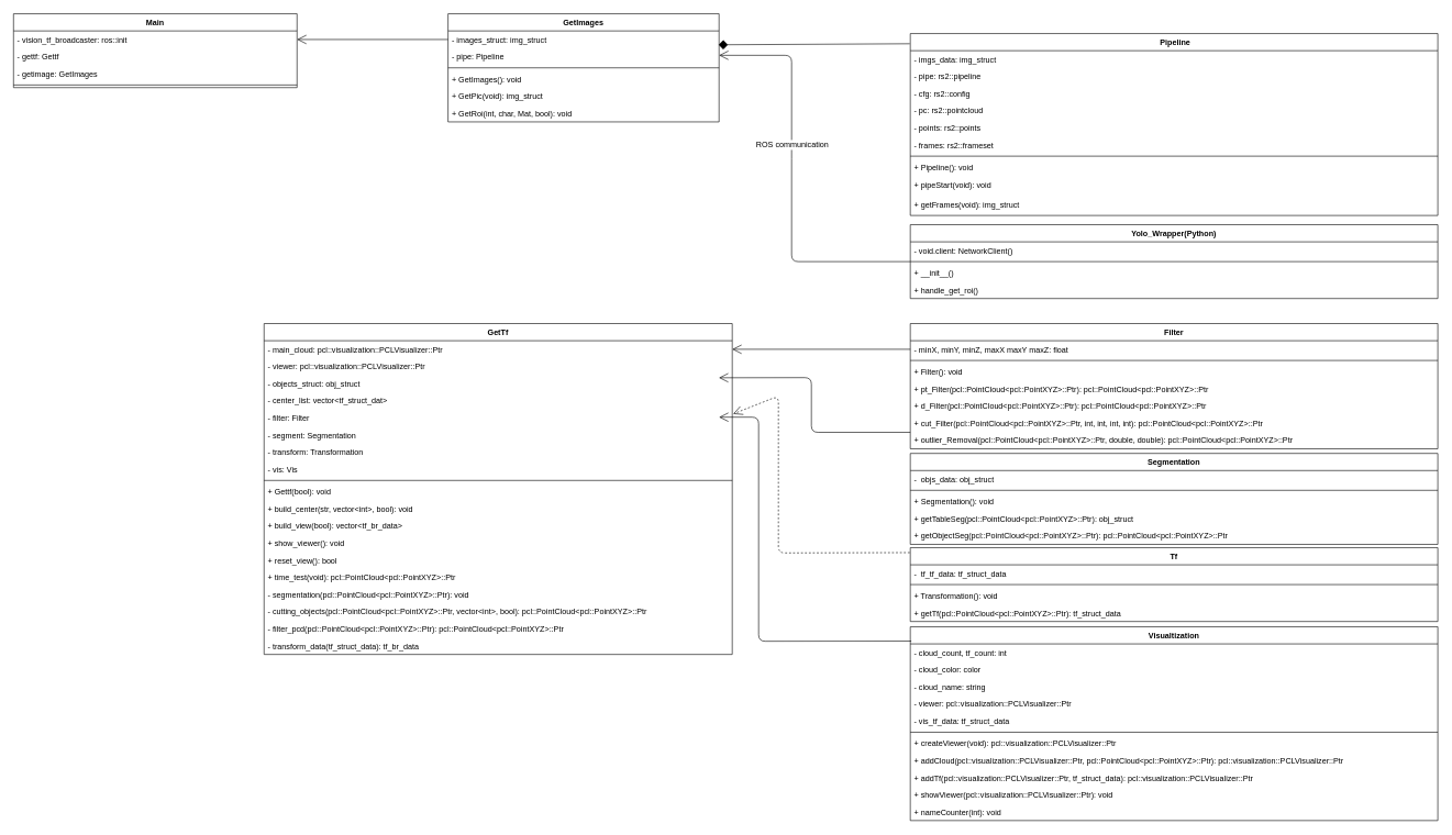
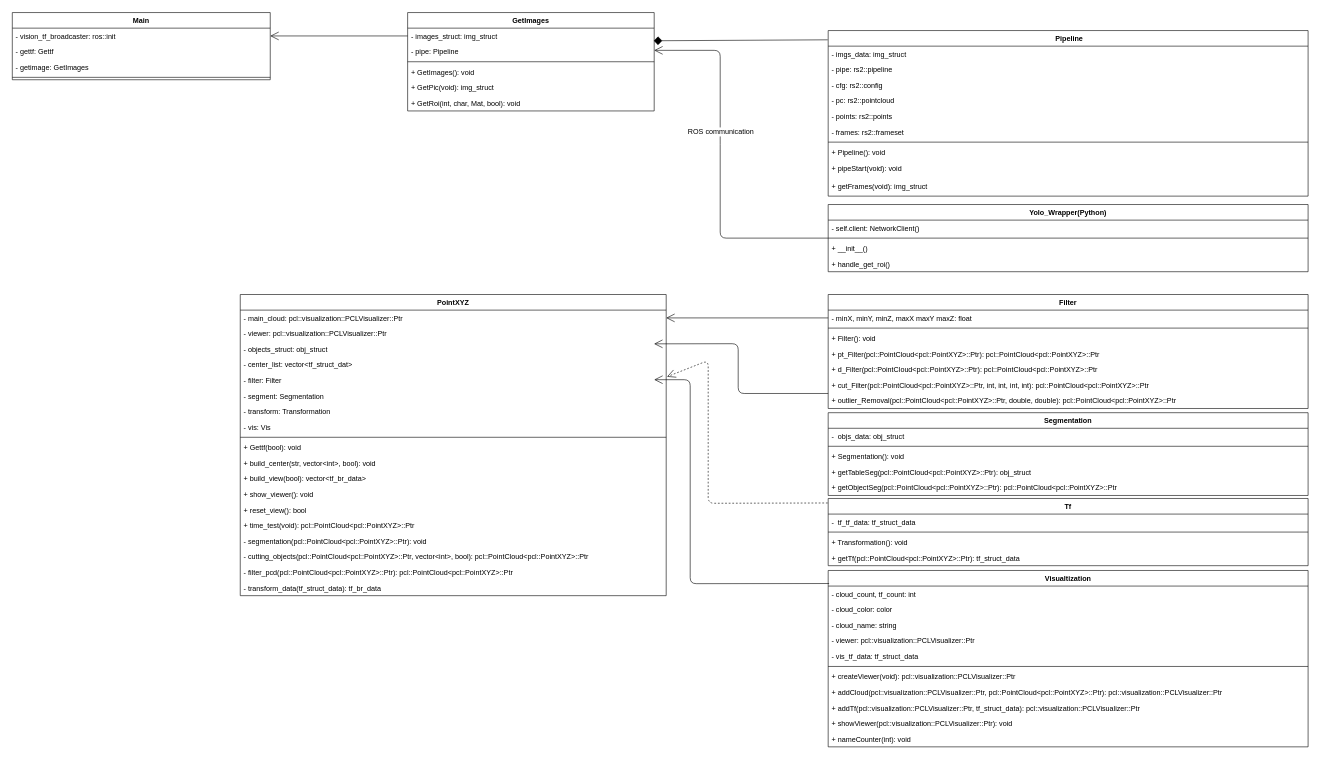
- <mxCell id="70" value="- void.client: NetworkClient()" style="text;strokeColor=none;fillColor=none;align=left;verticalAlign=top;spacingLeft=4;spacingRight=4;overflow=hidden;rotatable=0;points=[[0,0.5],[1,0.5]];portConstraint=eastwest;spacingTop=0;spacing=2;" parent="69" vertex="1"><mxGeometry y="26" width="800" height="26" as="geometry" /></mxCell>
+ <mxCell id="70" value="- self.client: NetworkClient()" style="text;strokeColor=none;fillColor=none;align=left;verticalAlign=top;spacingLeft=4;spacingRight=4;overflow=hidden;rotatable=0;points=[[0,0.5],[1,0.5]];portConstraint=eastwest;spacingTop=0;spacing=2;" parent="69" vertex="1"><mxGeometry y="26" width="800" height="26" as="geometry" /></mxCell>
- <mxCell id="30" value="GetTf" style="swimlane;fontStyle=1;align=center;verticalAlign=top;childLayout=stackLayout;horizontal=1;startSize=26;horizontalStack=0;resizeParent=1;resizeParentMax=0;resizeLast=0;collapsible=1;marginBottom=0;spacingTop=0;spacing=2;" parent="1" vertex="1"><mxGeometry x="400" y="490" width="710" height="502" as="geometry" /></mxCell>
+ <mxCell id="30" value="PointXYZ" style="swimlane;fontStyle=1;align=center;verticalAlign=top;childLayout=stackLayout;horizontal=1;startSize=26;horizontalStack=0;resizeParent=1;resizeParentMax=0;resizeLast=0;collapsible=1;marginBottom=0;spacingTop=0;spacing=2;" parent="1" vertex="1"><mxGeometry x="400" y="490" width="710" height="502" as="geometry" /></mxCell>
